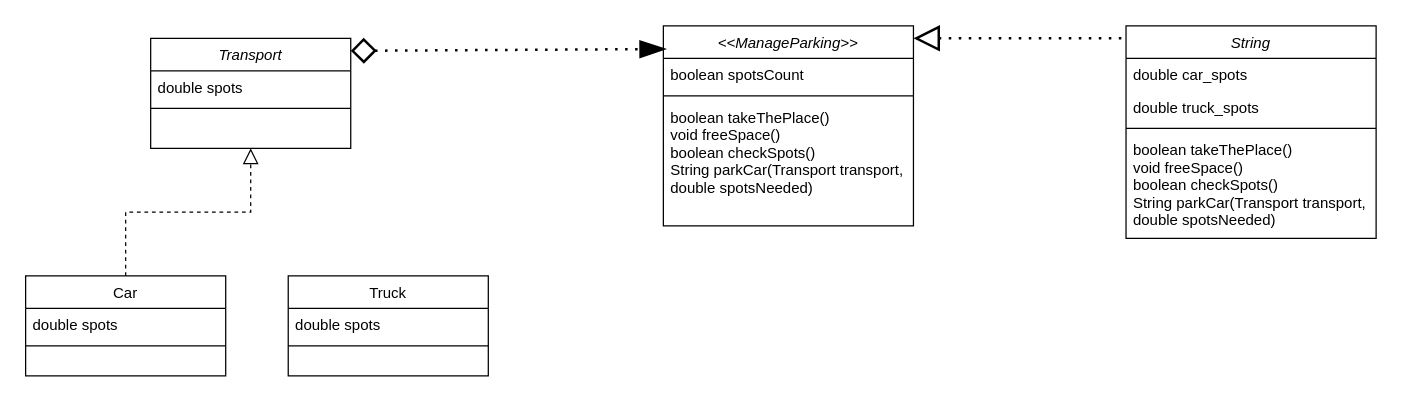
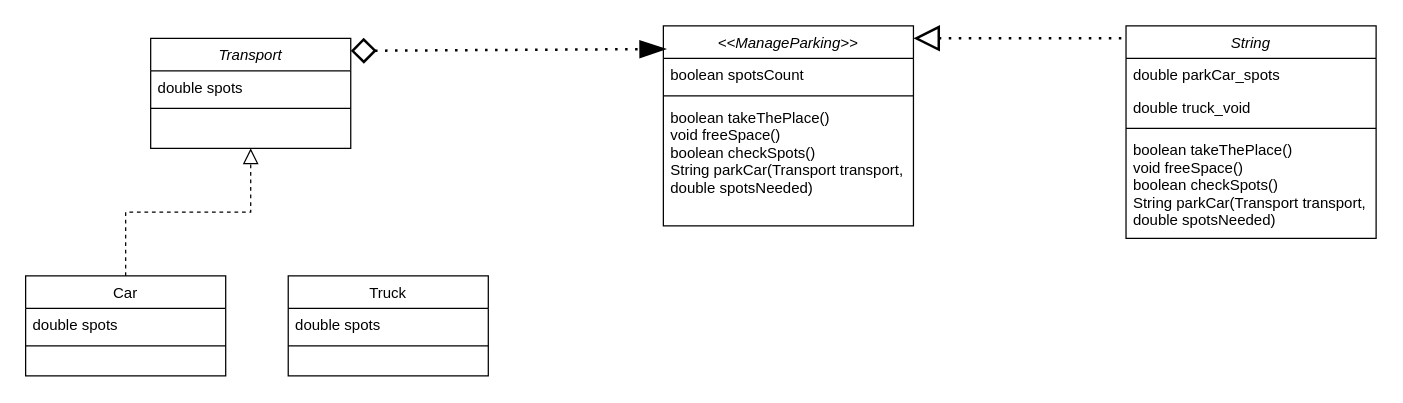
- <mxCell id="17" value="double car_spots" style="text;align=left;verticalAlign=top;spacingLeft=4;spacingRight=4;overflow=hidden;rotatable=0;points=[[0,0.5],[1,0.5]];portConstraint=eastwest;" vertex="1" parent="16"><mxGeometry y="26" width="200" height="26" as="geometry" /></mxCell>
+ <mxCell id="17" value="double parkCar_spots" style="text;align=left;verticalAlign=top;spacingLeft=4;spacingRight=4;overflow=hidden;rotatable=0;points=[[0,0.5],[1,0.5]];portConstraint=eastwest;" vertex="1" parent="16"><mxGeometry y="26" width="200" height="26" as="geometry" /></mxCell>
- <mxCell id="18" value="double truck_spots" style="text;align=left;verticalAlign=top;spacingLeft=4;spacingRight=4;overflow=hidden;rotatable=0;points=[[0,0.5],[1,0.5]];portConstraint=eastwest;rounded=0;shadow=0;html=0;" vertex="1" parent="16"><mxGeometry y="52" width="200" height="26" as="geometry" /></mxCell>
+ <mxCell id="18" value="double truck_void" style="text;align=left;verticalAlign=top;spacingLeft=4;spacingRight=4;overflow=hidden;rotatable=0;points=[[0,0.5],[1,0.5]];portConstraint=eastwest;rounded=0;shadow=0;html=0;" vertex="1" parent="16"><mxGeometry y="52" width="200" height="26" as="geometry" /></mxCell>
